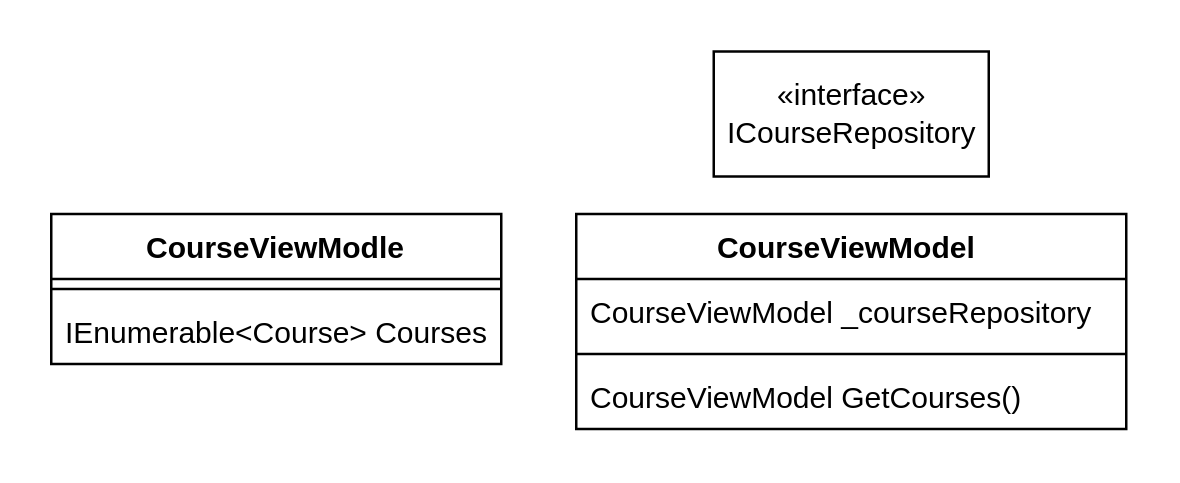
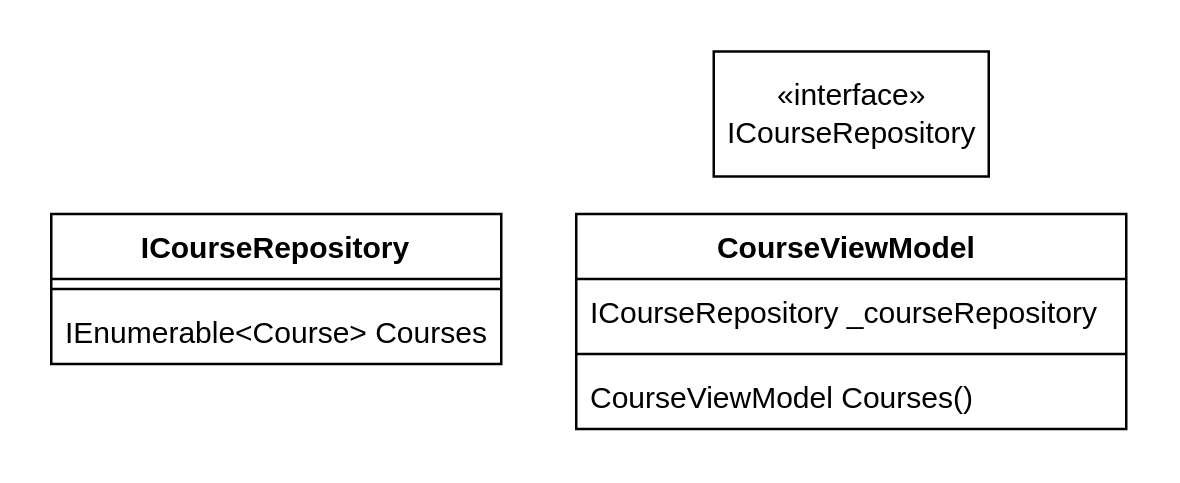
- <mxCell id="2" value="CourseViewModle" style="swimlane;fontStyle=1;align=center;verticalAlign=top;childLayout=stackLayout;horizontal=1;startSize=26;horizontalStack=0;resizeParent=1;resizeParentMax=0;resizeLast=0;collapsible=1;marginBottom=0;" vertex="1" parent="1"><mxGeometry x="20" y="85" width="180" height="60" as="geometry" /></mxCell>
+ <mxCell id="2" value="ICourseRepository" style="swimlane;fontStyle=1;align=center;verticalAlign=top;childLayout=stackLayout;horizontal=1;startSize=26;horizontalStack=0;resizeParent=1;resizeParentMax=0;resizeLast=0;collapsible=1;marginBottom=0;" vertex="1" parent="1"><mxGeometry x="20" y="85" width="180" height="60" as="geometry" /></mxCell>
- <mxCell id="6" value="CourseViewModel _courseRepository" style="text;strokeColor=none;fillColor=none;align=left;verticalAlign=top;spacingLeft=4;spacingRight=4;overflow=hidden;rotatable=0;points=[[0,0.5],[1,0.5]];portConstraint=eastwest;" vertex="1" parent="5"><mxGeometry y="26" width="220" height="26" as="geometry" /></mxCell>
+ <mxCell id="6" value="ICourseRepository _courseRepository" style="text;strokeColor=none;fillColor=none;align=left;verticalAlign=top;spacingLeft=4;spacingRight=4;overflow=hidden;rotatable=0;points=[[0,0.5],[1,0.5]];portConstraint=eastwest;" vertex="1" parent="5"><mxGeometry y="26" width="220" height="26" as="geometry" /></mxCell>
- <mxCell id="8" value="CourseViewModel GetCourses()" style="text;strokeColor=none;fillColor=none;align=left;verticalAlign=top;spacingLeft=4;spacingRight=4;overflow=hidden;rotatable=0;points=[[0,0.5],[1,0.5]];portConstraint=eastwest;" vertex="1" parent="5"><mxGeometry y="60" width="220" height="26" as="geometry" /></mxCell>
+ <mxCell id="8" value="CourseViewModel Courses()" style="text;strokeColor=none;fillColor=none;align=left;verticalAlign=top;spacingLeft=4;spacingRight=4;overflow=hidden;rotatable=0;points=[[0,0.5],[1,0.5]];portConstraint=eastwest;" vertex="1" parent="5"><mxGeometry y="60" width="220" height="26" as="geometry" /></mxCell>
